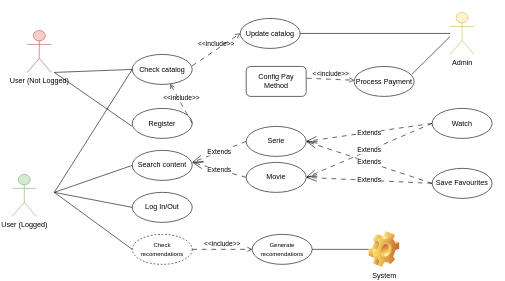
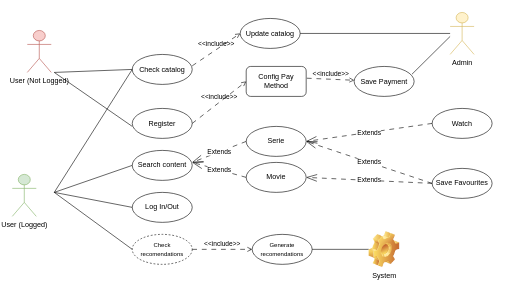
- <mxCell id="30" value="Process Payment" style="ellipse;whiteSpace=wrap;html=1;" vertex="1" parent="1"><mxGeometry x="590" y="110" width="100" height="50" as="geometry" /></mxCell>
+ <mxCell id="30" value="Save Payment" style="ellipse;whiteSpace=wrap;html=1;" vertex="1" parent="1"><mxGeometry x="590" y="110" width="100" height="50" as="geometry" /></mxCell>
- <mxCell id="31" value="&amp;lt;&amp;lt;include&amp;gt;&amp;gt;" style="html=1;verticalAlign=bottom;labelBackgroundColor=none;endArrow=open;endFill=0;dashed=1;rounded=0;dashPattern=8 8;exitX=1;exitY=0.5;exitDx=0;exitDy=0;" edge="1" parent="1" source="6" target="3"><mxGeometry width="160" relative="1" as="geometry"><mxPoint x="260" y="90" as="sourcePoint" /><mxPoint x="420" y="90" as="targetPoint" /></mxGeometry></mxCell>
+ <mxCell id="31" value="&amp;lt;&amp;lt;include&amp;gt;&amp;gt;" style="html=1;verticalAlign=bottom;labelBackgroundColor=none;endArrow=open;endFill=0;dashed=1;rounded=0;dashPattern=8 8;entryX=0;entryY=0.5;entryDx=0;entryDy=0;exitX=1;exitY=0.5;exitDx=0;exitDy=0;" edge="1" parent="1" source="6" target="29"><mxGeometry width="160" relative="1" as="geometry"><mxPoint x="260" y="90" as="sourcePoint" /><mxPoint x="420" y="90" as="targetPoint" /></mxGeometry></mxCell>
- <mxCell id="25" value="Extends" style="endArrow=openThin;endSize=16;endFill=0;html=1;rounded=0;exitX=0;exitY=0.5;exitDx=0;exitDy=0;dashed=1;dashPattern=8 8;entryX=1;entryY=0.5;entryDx=0;entryDy=0;" edge="1" parent="1" source="24" target="19"><mxGeometry width="160" relative="1" as="geometry"><mxPoint x="600" y="230" as="sourcePoint" /><mxPoint x="510" y="265" as="targetPoint" /></mxGeometry></mxCell>
